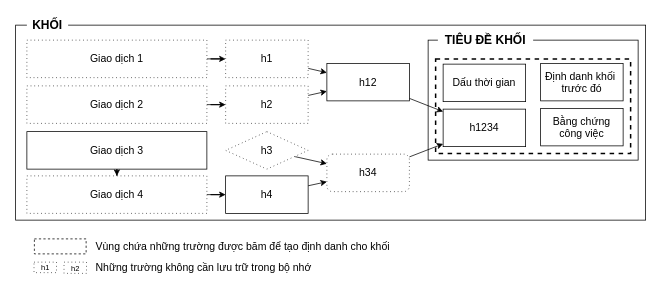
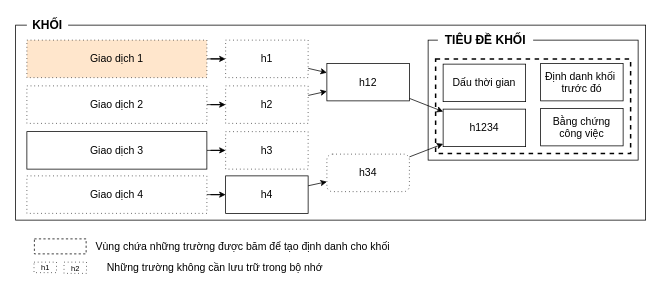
- <mxCell id="35" value="Giao dịch 1" style="rounded=0;whiteSpace=wrap;html=1;fontSize=14;dashed=1;dashPattern=1 4;" vertex="1" parent="1"><mxGeometry x="35" y="53" width="240" height="50" as="geometry" /></mxCell>
+ <mxCell id="35" value="Giao dịch 1" style="rounded=0;whiteSpace=wrap;html=1;fontSize=14;dashed=1;dashPattern=1 4;fillColor=#ffe6cc;" vertex="1" parent="1"><mxGeometry x="35" y="53" width="240" height="50" as="geometry" /></mxCell>
- <mxCell id="23" value="h3" style="rhombus;whiteSpace=wrap;html=1;fontSize=14;dashed=1;dashPattern=1 4;" parent="1" vertex="1"><mxGeometry x="300" y="175" width="110" height="50" as="geometry" /></mxCell>
+ <mxCell id="23" value="h3" style="rounded=0;whiteSpace=wrap;html=1;fontSize=14;dashed=1;dashPattern=1 4;" parent="1" vertex="1"><mxGeometry x="300" y="175" width="110" height="50" as="geometry" /></mxCell>
- <mxCell id="22" style="edgeStyle=none;rounded=0;orthogonalLoop=1;jettySize=auto;html=1;fontSize=16;" parent="1" source="23" target="16" edge="1"><mxGeometry relative="1" as="geometry" /></mxCell>
- <mxCell id="6" style="edgeStyle=orthogonalEdgeStyle;rounded=0;orthogonalLoop=1;jettySize=auto;html=1;fontSize=16;" parent="1" source="7" target="31" edge="1"><mxGeometry relative="1" as="geometry" /></mxCell>
+ <mxCell id="6" style="edgeStyle=orthogonalEdgeStyle;rounded=0;orthogonalLoop=1;jettySize=auto;html=1;fontSize=16;" parent="1" source="7" target="23" edge="1"><mxGeometry relative="1" as="geometry" /></mxCell>
- <mxCell id="29" value="Những trường không cần lưu trữ trong bộ nhớ" style="text;html=1;strokeColor=none;fillColor=none;align=left;verticalAlign=middle;whiteSpace=wrap;rounded=0;fontSize=14;" parent="1" vertex="1"><mxGeometry x="125" y="346" width="336" height="20" as="geometry" /></mxCell>
+ <mxCell id="29" value="Những trường không cần lưu trữ trong bộ nhớ" style="text;html=1;strokeColor=none;fillColor=none;align=left;verticalAlign=middle;whiteSpace=wrap;rounded=0;fontSize=14;" parent="1" vertex="1"><mxGeometry x="140" y="346" width="336" height="20" as="geometry" /></mxCell>
